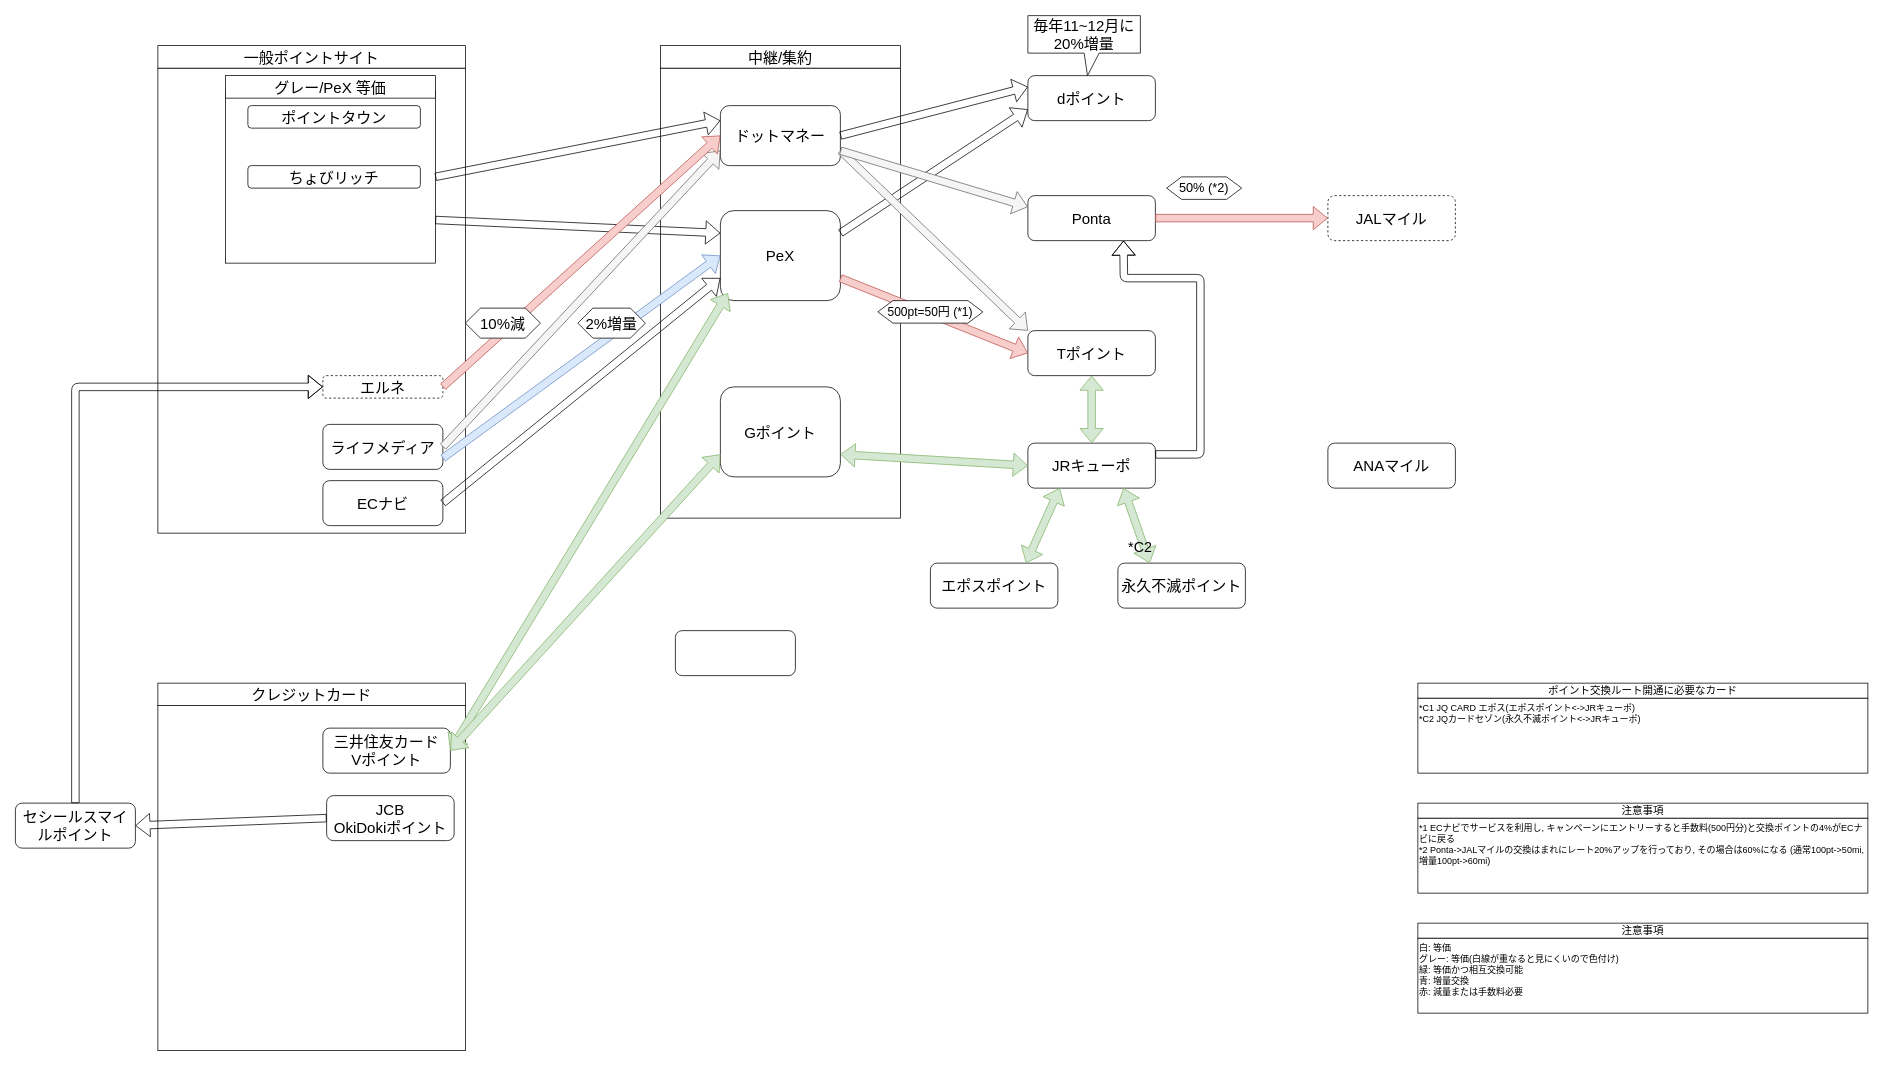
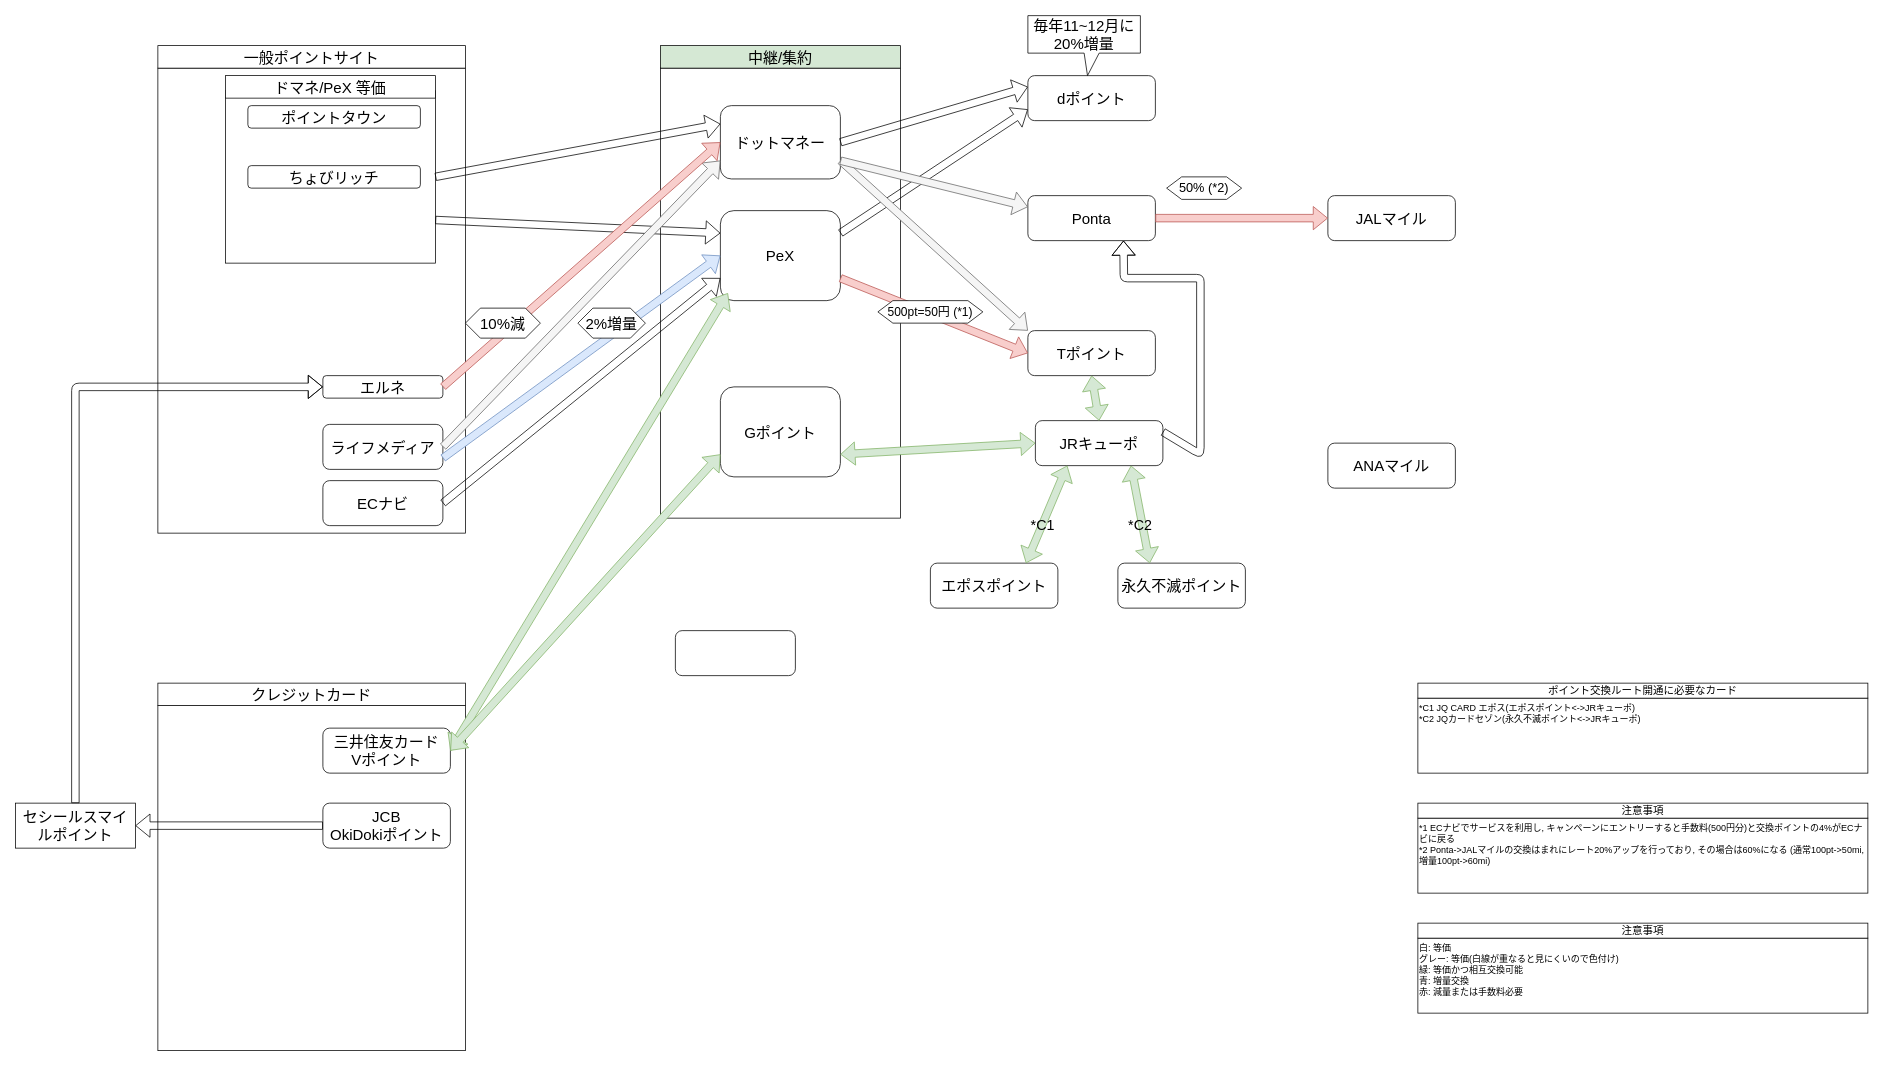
- <mxCell id="33" value="中継/集約" style="rounded=0;whiteSpace=wrap;html=1;fontSize=20;" parent="1" vertex="1"><mxGeometry x="880" y="60" width="320" height="30" as="geometry" /></mxCell>
+ <mxCell id="33" value="中継/集約" style="rounded=0;whiteSpace=wrap;html=1;fontSize=20;fillColor=#d5e8d4;" parent="1" vertex="1"><mxGeometry x="880" y="60" width="320" height="30" as="geometry" /></mxCell>
- <mxCell id="23" value="グレー/PeX 等価" style="rounded=0;whiteSpace=wrap;html=1;fontSize=20;align=center;" parent="1" vertex="1"><mxGeometry x="300" y="100" width="280" height="30" as="geometry" /></mxCell>
+ <mxCell id="23" value="ドマネ/PeX 等価" style="rounded=0;whiteSpace=wrap;html=1;fontSize=20;align=center;" parent="1" vertex="1"><mxGeometry x="300" y="100" width="280" height="30" as="geometry" /></mxCell>
- <mxCell id="6" value="&lt;font style=&quot;font-size: 20px;&quot;&gt;ドットマネー&lt;/font&gt;" style="rounded=1;whiteSpace=wrap;html=1;fontSize=20;" parent="1" vertex="1"><mxGeometry x="960" y="140" width="160" height="80" as="geometry" /></mxCell>
+ <mxCell id="6" value="&lt;font style=&quot;font-size: 20px;&quot;&gt;ドットマネー&lt;/font&gt;" style="rounded=1;whiteSpace=wrap;html=1;fontSize=20;" parent="1" vertex="1"><mxGeometry x="960" y="140" width="160" height="97.76" as="geometry" /></mxCell>
- <mxCell id="44" value="JALマイル" style="rounded=1;whiteSpace=wrap;html=1;fontSize=20;dashed=1;" parent="1" vertex="1"><mxGeometry x="1770" y="260" width="170" height="60" as="geometry" /></mxCell>
+ <mxCell id="44" value="JALマイル" style="rounded=1;whiteSpace=wrap;html=1;fontSize=20;" parent="1" vertex="1"><mxGeometry x="1770" y="260" width="170" height="60" as="geometry" /></mxCell>
- <mxCell id="28" value="エルネ" style="rounded=1;whiteSpace=wrap;html=1;fontSize=20;dashed=1;" parent="1" vertex="1"><mxGeometry x="430" y="500" width="160" height="30" as="geometry" /></mxCell>
+ <mxCell id="28" value="エルネ" style="rounded=1;whiteSpace=wrap;html=1;fontSize=20;" parent="1" vertex="1"><mxGeometry x="430" y="500" width="160" height="30" as="geometry" /></mxCell>
- <mxCell id="34" value="JRキューポ" style="rounded=1;whiteSpace=wrap;html=1;fontSize=20;" parent="1" vertex="1"><mxGeometry x="1370" y="590" width="170" height="60" as="geometry" /></mxCell>
+ <mxCell id="34" value="JRキューポ" style="rounded=1;whiteSpace=wrap;html=1;fontSize=20;" parent="1" vertex="1"><mxGeometry x="1380" y="560" width="170" height="60" as="geometry" /></mxCell>
+ <mxCell id="65" value="*C1" style="text;html=1;strokeColor=none;fillColor=none;align=center;verticalAlign=middle;whiteSpace=wrap;rounded=0;fontSize=19;" parent="1" vertex="1"><mxGeometry x="1370" y="690" width="40" height="20" as="geometry" /></mxCell>
- <mxCell id="66" value="*C2" style="text;html=1;strokeColor=none;fillColor=none;align=center;verticalAlign=middle;whiteSpace=wrap;rounded=0;fontSize=19;" parent="1" vertex="1"><mxGeometry x="1500" y="720" width="40" height="20" as="geometry" /></mxCell>
+ <mxCell id="66" value="*C2" style="text;html=1;strokeColor=none;fillColor=none;align=center;verticalAlign=middle;whiteSpace=wrap;rounded=0;fontSize=19;" parent="1" vertex="1"><mxGeometry x="1500" y="690" width="40" height="20" as="geometry" /></mxCell>
- <mxCell id="26" value="&lt;div&gt;JCB&lt;/div&gt;&lt;div&gt;OkiDokiポイント&lt;br&gt;&lt;/div&gt;" style="rounded=1;whiteSpace=wrap;html=1;fontSize=20;align=center;" parent="1" vertex="1"><mxGeometry x="435" y="1060" width="170" height="60" as="geometry" /></mxCell>
+ <mxCell id="26" value="&lt;div&gt;JCB&lt;/div&gt;&lt;div&gt;OkiDokiポイント&lt;br&gt;&lt;/div&gt;" style="rounded=1;whiteSpace=wrap;html=1;fontSize=20;align=center;" parent="1" vertex="1"><mxGeometry x="430" y="1070" width="170" height="60" as="geometry" /></mxCell>
- <mxCell id="27" value="セシールスマイルポイント" style="rounded=1;whiteSpace=wrap;html=1;fontSize=20;" parent="1" vertex="1"><mxGeometry x="20" y="1070" width="160" height="60" as="geometry" /></mxCell>
+ <mxCell id="27" value="セシールスマイルポイント" style="whiteSpace=wrap;html=1;fontSize=20;rounded=0;" parent="1" vertex="1"><mxGeometry x="20" y="1070" width="160" height="60" as="geometry" /></mxCell>
